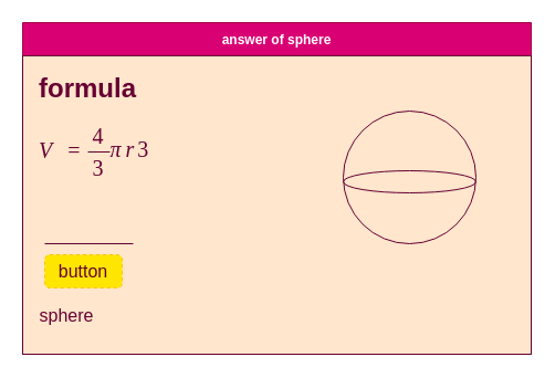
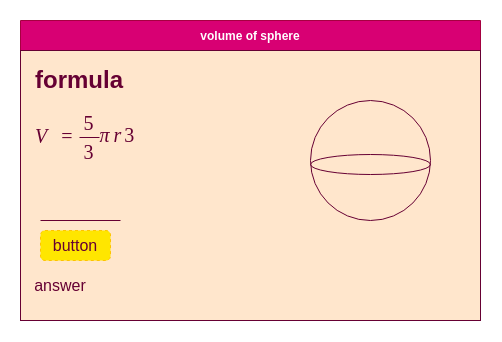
- <mxCell id="2" value="answer of sphere" style="swimlane;fillColor=#d80073;fontColor=#ffffff;strokeColor=#A50040;startSize=30;" parent="1" vertex="1"><mxGeometry x="20" y="20" width="460" height="300" as="geometry" /></mxCell>
+ <mxCell id="2" value="volume of sphere" style="swimlane;fillColor=#d80073;fontColor=#ffffff;strokeColor=#A50040;startSize=30;" parent="1" vertex="1"><mxGeometry x="20" y="20" width="460" height="300" as="geometry" /></mxCell>
- <mxCell id="9" value="&lt;h1&gt;formula&lt;/h1&gt;&lt;font style=&quot;font-size: 20px&quot;&gt;&lt;font style=&quot;font-size: 20px&quot;&gt;&lt;div class=&quot;lr-fy-ecl lr-fy-eq-elem&quot; style=&quot;display: inline-block ; position: relative ; transition: 0.05s ease-in-out 0s ; font-style: italic ; font-family: &amp;#34;stixgeneral&amp;#34; , &amp;#34;georgia&amp;#34; ; margin-right: 10px ; margin-top: 0px ; margin-bottom: 0px&quot;&gt;V&lt;/div&gt;&lt;div class=&quot;lr-fy-eq-elem lr-fy-eq-add&quot; style=&quot;display: inline-block ; position: relative ; transition: 0.05s ease-in-out 0s ; font-family: &amp;#34;stixgeneral&amp;#34; , &amp;#34;georgia&amp;#34; ; margin-left: 0.2em ; margin-right: 0.2em&quot;&gt;=&lt;br&gt;&lt;/div&gt;&lt;/font&gt;&lt;div class=&quot;lr-fy-eq-elem eiuJYe&quot; style=&quot;display: inline-block ; position: relative ; transition: 0.05s ease-in-out 0s ; font-family: &amp;#34;stixgeneral&amp;#34; , &amp;#34;georgia&amp;#34; ; margin-left: 5px ; vertical-align: middle ; margin-top: 0px ; margin-bottom: 0px&quot;&gt;&lt;font style=&quot;font-size: 20px&quot;&gt;&lt;div class=&quot;lr-fy-eq-elem&quot; style=&quot;display: inline-block ; position: relative ; transition: 0.05s ease-in-out 0s&quot;&gt;&lt;div class=&quot;lr-fy-eq-elem&quot; style=&quot;display: inline-block ; position: relative ; transition: 0.05s ease-in-out 0s ; text-align: center ; vertical-align: middle&quot;&gt;&lt;div class=&quot;lr-fy-ecv lr-fy-eq-elem&quot; style=&quot;display: inline-block ; position: relative ; transition: 0.05s ease-in-out 0s ; font-family: &amp;#34;stixgeneral&amp;#34; , &amp;#34;times&amp;#34; , &amp;#34;times new roman&amp;#34; , serif&quot;&gt;4&lt;/div&gt;&lt;div class=&quot;lr-fy-eq-add&quot; style=&quot;width: 14px ; height: 1px ; margin-top: 2px ; margin-bottom: 2px&quot;&gt;&lt;br&gt;&lt;/div&gt;&lt;div class=&quot;lr-fy-ecv lr-fy-eq-elem&quot; style=&quot;display: inline-block ; position: relative ; transition: 0.05s ease-in-out 0s ; font-family: &amp;#34;stixgeneral&amp;#34; , &amp;#34;times&amp;#34; , &amp;#34;times new roman&amp;#34; , serif&quot;&gt;3&lt;/div&gt;&lt;/div&gt;&lt;div class=&quot;lr-fy-eq-elem lr-fy-eq-add&quot; style=&quot;display: inline-block ; position: relative ; transition: 0.05s ease-in-out 0s ; margin-left: 0.2em&quot;&gt;&lt;/div&gt;&lt;div class=&quot;lr-fy-ecl lr-fy-eq-elem&quot; style=&quot;display: inline-block ; position: relative ; transition: 0.05s ease-in-out 0s ; font-style: italic&quot;&gt;π&lt;/div&gt;&lt;/div&gt;&lt;div class=&quot;lr-fy-eq-elem lr-fy-eq-add&quot; style=&quot;display: inline-block ; position: relative ; transition: 0.05s ease-in-out 0s ; margin-left: 0.2em&quot;&gt;&lt;/div&gt;&lt;div class=&quot;lr-fy-eq-elem&quot; style=&quot;display: inline-block ; position: relative ; transition: 0.05s ease-in-out 0s&quot;&gt;&lt;div class=&quot;lr-fy-el lr-fy-eq-elem&quot; style=&quot;display: inline-block ; position: relative ; transition: 0.05s ease-in-out 0s ; margin: -4px ; padding: 4px ; font-style: italic ; cursor: pointer&quot;&gt;r&lt;/div&gt;&lt;div class=&quot;lr-fy-ecv lr-fy-eq-elem&quot; style=&quot;display: inline-block ; position: relative ; transition: 0.05s ease-in-out 0s ; font-family: &amp;#34;stixgeneral&amp;#34; , &amp;#34;times&amp;#34; , &amp;#34;times new roman&amp;#34; , serif ; margin-left: 0.15em ; vertical-align: top&quot;&gt;3&lt;/div&gt;&lt;/div&gt;&lt;/font&gt;&lt;/div&gt;&lt;/font&gt;" style="text;html=1;spacing=5;spacingTop=-20;whiteSpace=wrap;overflow=hidden;rounded=0;fontColor=#660033;" vertex="1" parent="1"><mxGeometry x="30" y="60" width="190" height="120" as="geometry" /></mxCell>
+ <mxCell id="9" value="&lt;h1&gt;formula&lt;/h1&gt;&lt;font style=&quot;font-size: 20px&quot;&gt;&lt;font style=&quot;font-size: 20px&quot;&gt;&lt;div class=&quot;lr-fy-ecl lr-fy-eq-elem&quot; style=&quot;display: inline-block ; position: relative ; transition: 0.05s ease-in-out 0s ; font-style: italic ; font-family: &amp;#34;stixgeneral&amp;#34; , &amp;#34;georgia&amp;#34; ; margin-right: 10px ; margin-top: 0px ; margin-bottom: 0px&quot;&gt;V&lt;/div&gt;&lt;div class=&quot;lr-fy-eq-elem lr-fy-eq-add&quot; style=&quot;display: inline-block ; position: relative ; transition: 0.05s ease-in-out 0s ; font-family: &amp;#34;stixgeneral&amp;#34; , &amp;#34;georgia&amp;#34; ; margin-left: 0.2em ; margin-right: 0.2em&quot;&gt;=&lt;br&gt;&lt;/div&gt;&lt;/font&gt;&lt;div class=&quot;lr-fy-eq-elem eiuJYe&quot; style=&quot;display: inline-block ; position: relative ; transition: 0.05s ease-in-out 0s ; font-family: &amp;#34;stixgeneral&amp;#34; , &amp;#34;georgia&amp;#34; ; margin-left: 5px ; vertical-align: middle ; margin-top: 0px ; margin-bottom: 0px&quot;&gt;&lt;font style=&quot;font-size: 20px&quot;&gt;&lt;div class=&quot;lr-fy-eq-elem&quot; style=&quot;display: inline-block ; position: relative ; transition: 0.05s ease-in-out 0s&quot;&gt;&lt;div class=&quot;lr-fy-eq-elem&quot; style=&quot;display: inline-block ; position: relative ; transition: 0.05s ease-in-out 0s ; text-align: center ; vertical-align: middle&quot;&gt;&lt;div class=&quot;lr-fy-ecv lr-fy-eq-elem&quot; style=&quot;display: inline-block ; position: relative ; transition: 0.05s ease-in-out 0s ; font-family: &amp;#34;stixgeneral&amp;#34; , &amp;#34;times&amp;#34; , &amp;#34;times new roman&amp;#34; , serif&quot;&gt;5&lt;/div&gt;&lt;div class=&quot;lr-fy-eq-add&quot; style=&quot;width: 14px ; height: 1px ; margin-top: 2px ; margin-bottom: 2px&quot;&gt;&lt;br&gt;&lt;/div&gt;&lt;div class=&quot;lr-fy-ecv lr-fy-eq-elem&quot; style=&quot;display: inline-block ; position: relative ; transition: 0.05s ease-in-out 0s ; font-family: &amp;#34;stixgeneral&amp;#34; , &amp;#34;times&amp;#34; , &amp;#34;times new roman&amp;#34; , serif&quot;&gt;3&lt;/div&gt;&lt;/div&gt;&lt;div class=&quot;lr-fy-eq-elem lr-fy-eq-add&quot; style=&quot;display: inline-block ; position: relative ; transition: 0.05s ease-in-out 0s ; margin-left: 0.2em&quot;&gt;&lt;/div&gt;&lt;div class=&quot;lr-fy-ecl lr-fy-eq-elem&quot; style=&quot;display: inline-block ; position: relative ; transition: 0.05s ease-in-out 0s ; font-style: italic&quot;&gt;π&lt;/div&gt;&lt;/div&gt;&lt;div class=&quot;lr-fy-eq-elem lr-fy-eq-add&quot; style=&quot;display: inline-block ; position: relative ; transition: 0.05s ease-in-out 0s ; margin-left: 0.2em&quot;&gt;&lt;/div&gt;&lt;div class=&quot;lr-fy-eq-elem&quot; style=&quot;display: inline-block ; position: relative ; transition: 0.05s ease-in-out 0s&quot;&gt;&lt;div class=&quot;lr-fy-el lr-fy-eq-elem&quot; style=&quot;display: inline-block ; position: relative ; transition: 0.05s ease-in-out 0s ; margin: -4px ; padding: 4px ; font-style: italic ; cursor: pointer&quot;&gt;r&lt;/div&gt;&lt;div class=&quot;lr-fy-ecv lr-fy-eq-elem&quot; style=&quot;display: inline-block ; position: relative ; transition: 0.05s ease-in-out 0s ; font-family: &amp;#34;stixgeneral&amp;#34; , &amp;#34;times&amp;#34; , &amp;#34;times new roman&amp;#34; , serif ; margin-left: 0.15em ; vertical-align: top&quot;&gt;3&lt;/div&gt;&lt;/div&gt;&lt;/font&gt;&lt;/div&gt;&lt;/font&gt;" style="text;html=1;spacing=5;spacingTop=-20;whiteSpace=wrap;overflow=hidden;rounded=0;fontColor=#660033;" vertex="1" parent="1"><mxGeometry x="30" y="60" width="190" height="120" as="geometry" /></mxCell>
- <mxCell id="8" value="sphere" style="text;html=1;strokeColor=none;fillColor=none;align=center;verticalAlign=middle;whiteSpace=wrap;rounded=0;labelBackgroundColor=none;fontSize=16;fontColor=#660033;" vertex="1" parent="2"><mxGeometry x="10" y="250" width="60" height="30" as="geometry" /></mxCell>
+ <mxCell id="8" value="answer" style="text;html=1;strokeColor=none;fillColor=none;align=center;verticalAlign=middle;whiteSpace=wrap;rounded=0;labelBackgroundColor=none;fontSize=16;fontColor=#660033;" vertex="1" parent="2"><mxGeometry x="10" y="250" width="60" height="30" as="geometry" /></mxCell>
